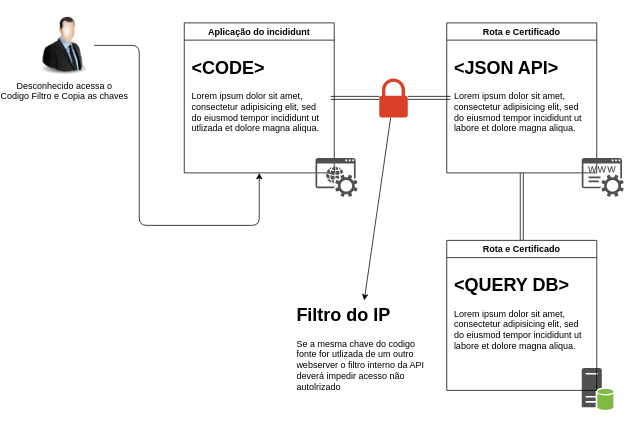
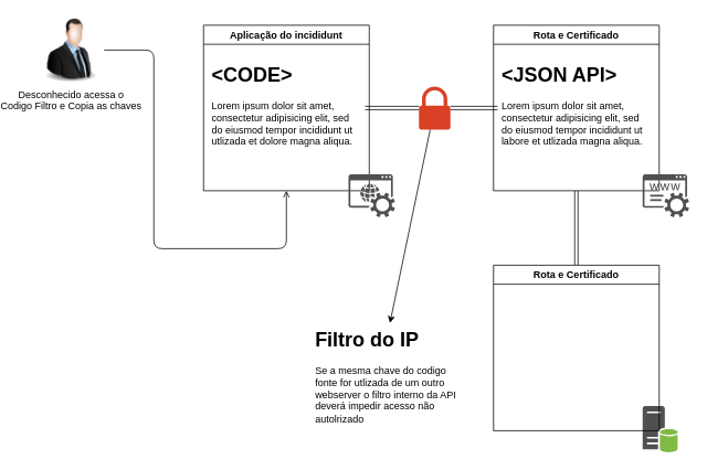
- <mxCell id="6" value="&lt;h1&gt;&amp;lt;JSON API&amp;gt;&lt;/h1&gt;&lt;p&gt;Lorem ipsum dolor sit amet, consectetur adipisicing elit, sed do eiusmod tempor incididunt ut labore et dolore magna aliqua.&lt;/p&gt;" style="text;html=1;strokeColor=none;fillColor=none;spacing=5;spacingTop=-20;whiteSpace=wrap;overflow=hidden;rounded=0;" parent="5" vertex="1"><mxGeometry x="5" y="40" width="190" height="120" as="geometry" /></mxCell>
+ <mxCell id="6" value="&lt;h1&gt;&amp;lt;JSON API&amp;gt;&lt;/h1&gt;&lt;p&gt;Lorem ipsum dolor sit amet, consectetur adipisicing elit, sed do eiusmod tempor incididunt ut labore et utlizada magna aliqua.&lt;/p&gt;" style="text;html=1;strokeColor=none;fillColor=none;spacing=5;spacingTop=-20;whiteSpace=wrap;overflow=hidden;rounded=0;" parent="5" vertex="1"><mxGeometry x="5" y="40" width="190" height="120" as="geometry" /></mxCell>
- <mxCell id="2" style="edgeStyle=orthogonalEdgeStyle;html=1;entryX=0.5;entryY=1;entryDx=0;entryDy=0;" parent="1" source="3" target="7" edge="1"><mxGeometry relative="1" as="geometry"><Array as="points"><mxPoint x="160" y="60" /><mxPoint x="160" y="300" /><mxPoint x="320" y="300" /></Array></mxGeometry></mxCell>
+ <mxCell id="2" style="edgeStyle=orthogonalEdgeStyle;html=1;entryX=0.5;entryY=1;entryDx=0;entryDy=0;endArrow=open;" parent="1" source="3" target="7" edge="1"><mxGeometry relative="1" as="geometry"><Array as="points"><mxPoint x="160" y="60" /><mxPoint x="160" y="300" /><mxPoint x="320" y="300" /></Array></mxGeometry></mxCell>
- <mxCell id="13" value="&lt;h1&gt;&amp;lt;QUERY DB&amp;gt;&lt;/h1&gt;&lt;p&gt;Lorem ipsum dolor sit amet, consectetur adipisicing elit, sed do eiusmod tempor incididunt ut labore et dolore magna aliqua.&lt;/p&gt;" style="text;html=1;strokeColor=none;fillColor=none;spacing=5;spacingTop=-20;whiteSpace=wrap;overflow=hidden;rounded=0;" parent="12" vertex="1"><mxGeometry x="5" y="40" width="190" height="120" as="geometry" /></mxCell>
- <mxCell id="18" value="&lt;h1&gt;Filtro do IP&lt;/h1&gt;&lt;p&gt;Se a mesma chave do codigo fonte for utlizada de um outro webserver o filtro interno da API deverá impedir acesso não autolrizado&lt;/p&gt;" style="text;html=1;strokeColor=none;fillColor=none;spacing=5;spacingTop=-20;whiteSpace=wrap;overflow=hidden;rounded=0;" vertex="1" parent="1"><mxGeometry x="365" y="400" width="190" height="130" as="geometry" /></mxCell>
+ <mxCell id="18" value="&lt;h1&gt;Filtro do IP&lt;/h1&gt;&lt;p&gt;Se a mesma chave do codigo fonte for utlizada de um outro webserver o filtro interno da API deverá impedir acesso não autolrizado&lt;/p&gt;" style="text;html=1;strokeColor=none;fillColor=none;spacing=5;spacingTop=-20;whiteSpace=wrap;overflow=hidden;rounded=0;" vertex="1" parent="1"><mxGeometry x="350" y="390" width="190" height="130" as="geometry" /></mxCell>
